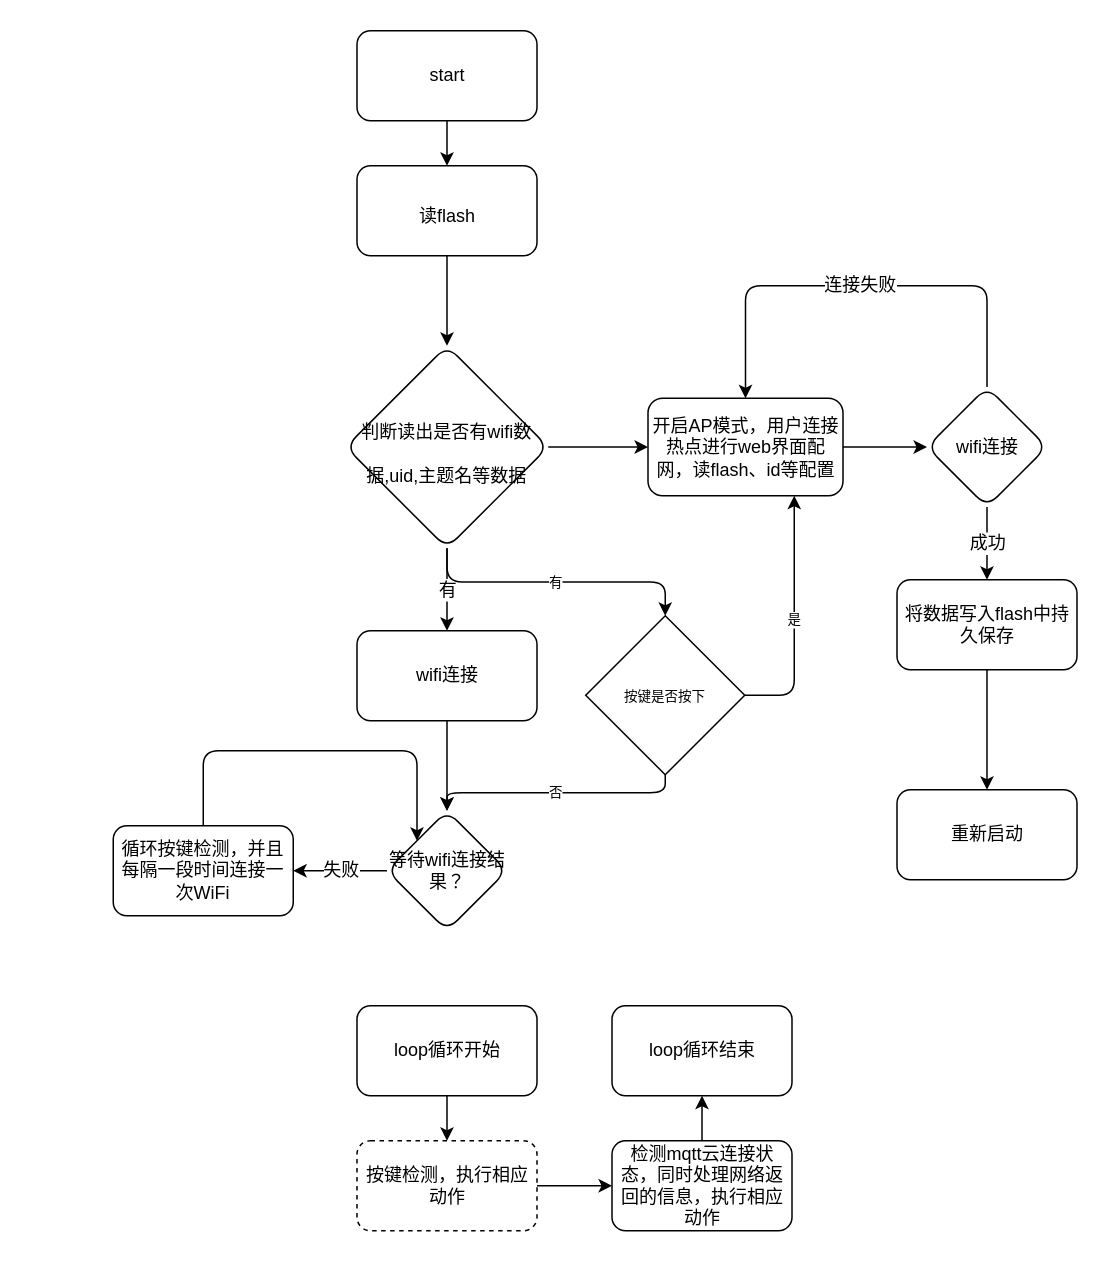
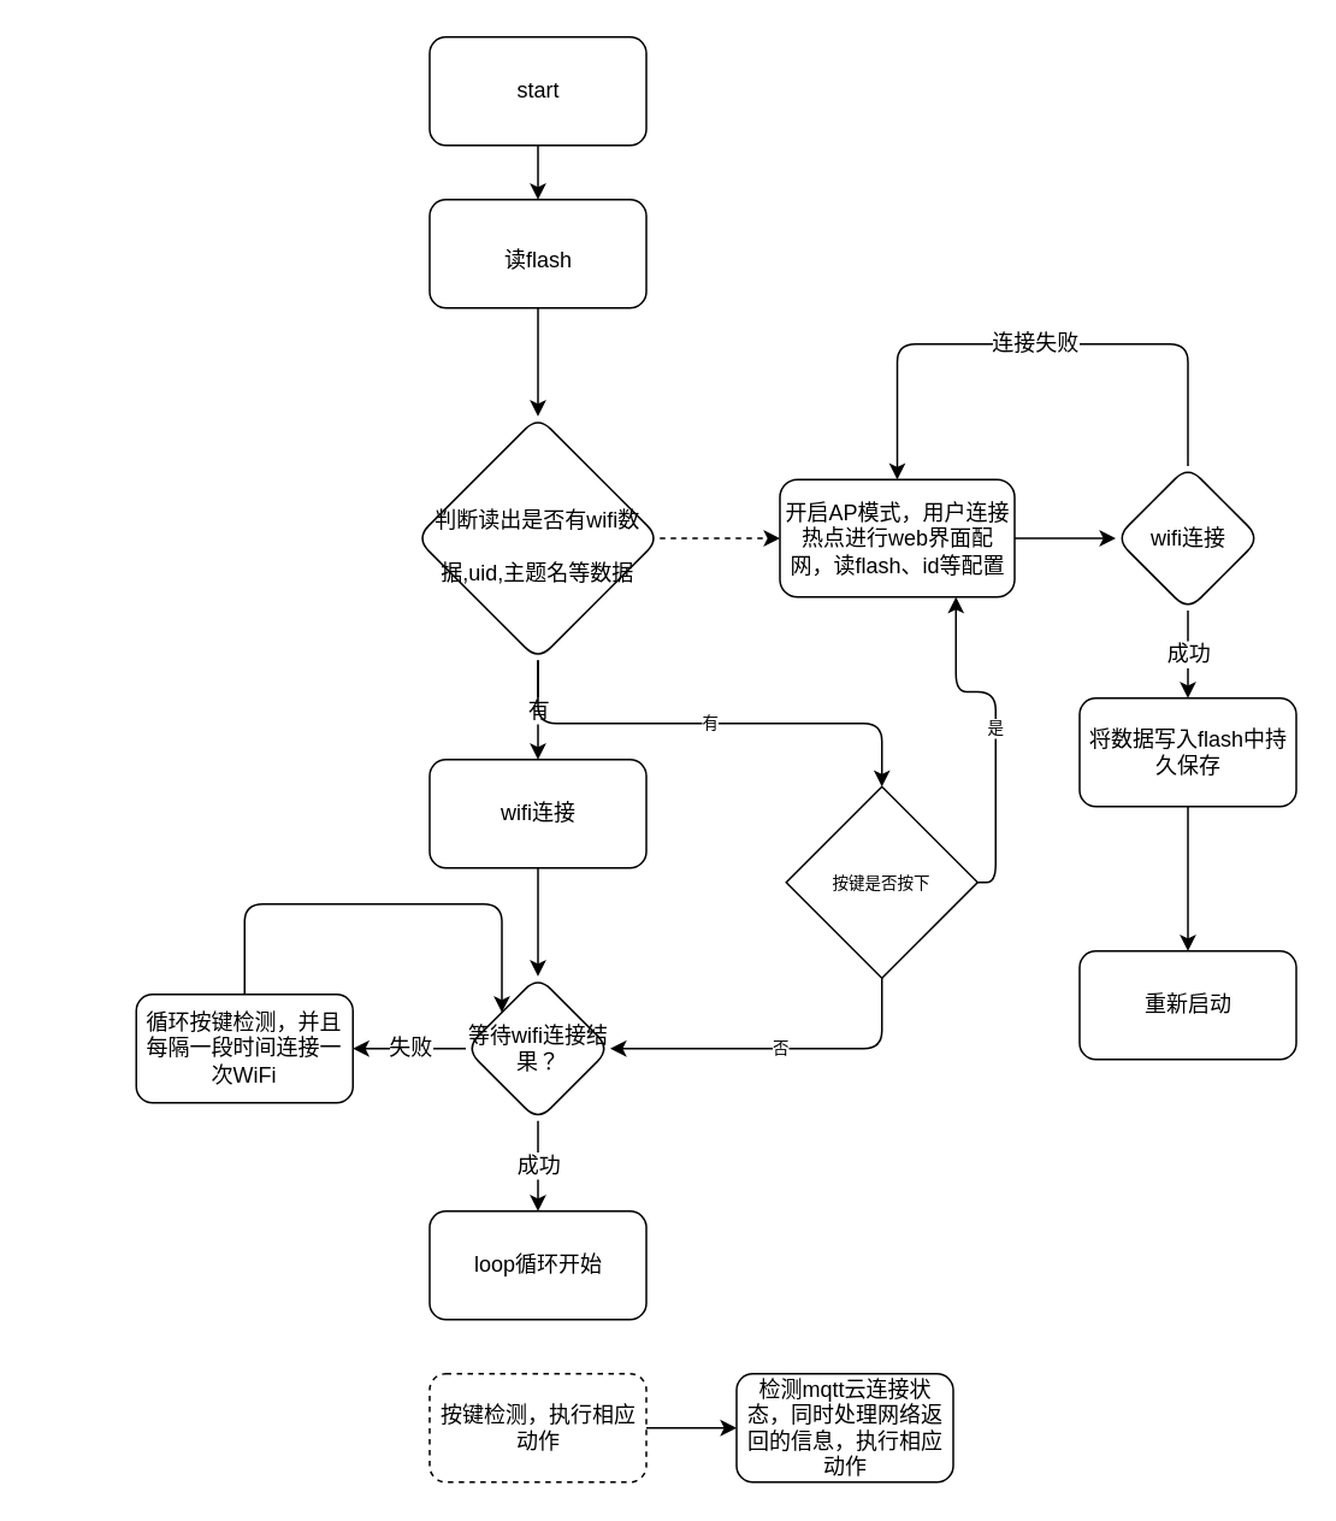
- <mxCell id="7" value="" style="edgeStyle=orthogonalEdgeStyle;html=1;fontSize=12;rounded=1;" parent="1" source="9" target="23" edge="1"><mxGeometry relative="1" as="geometry" /></mxCell>
+ <mxCell id="7" value="" style="edgeStyle=orthogonalEdgeStyle;html=1;fontSize=12;rounded=1;dashed=1;" parent="1" source="9" target="23" edge="1"><mxGeometry relative="1" as="geometry" /></mxCell>
- <mxCell id="34" value="&lt;font style=&quot;font-size: 9px;&quot;&gt;按键是否按下&lt;/font&gt;" style="rhombus;whiteSpace=wrap;html=1;" vertex="1" parent="1"><mxGeometry x="390" y="410" width="106" height="106" as="geometry" /></mxCell>
+ <mxCell id="34" value="&lt;font style=&quot;font-size: 9px;&quot;&gt;按键是否按下&lt;/font&gt;" style="rhombus;whiteSpace=wrap;html=1;" vertex="1" parent="1"><mxGeometry x="435" y="435" width="106" height="106" as="geometry" /></mxCell>
+ <mxCell id="12" value="成功" style="edgeStyle=none;html=1;fontSize=12;rounded=1;" parent="1" source="14" target="16" edge="1"><mxGeometry relative="1" as="geometry" /></mxCell>
- <mxCell id="21" value="loop循环结束" style="whiteSpace=wrap;html=1;rounded=1;" parent="1" vertex="1"><mxGeometry x="407.5" y="670" width="120" height="60" as="geometry" /></mxCell>
- <mxCell id="15" style="edgeStyle=none;html=1;exitX=0.5;exitY=1;exitDx=0;exitDy=0;entryX=0.5;entryY=0;entryDx=0;entryDy=0;fontSize=12;rounded=1;" parent="1" source="16" target="18" edge="1"><mxGeometry relative="1" as="geometry" /></mxCell>
- <mxCell id="19" value="" style="edgeStyle=none;html=1;fontSize=12;rounded=1;" parent="1" source="20" target="21" edge="1"><mxGeometry relative="1" as="geometry" /></mxCell>
